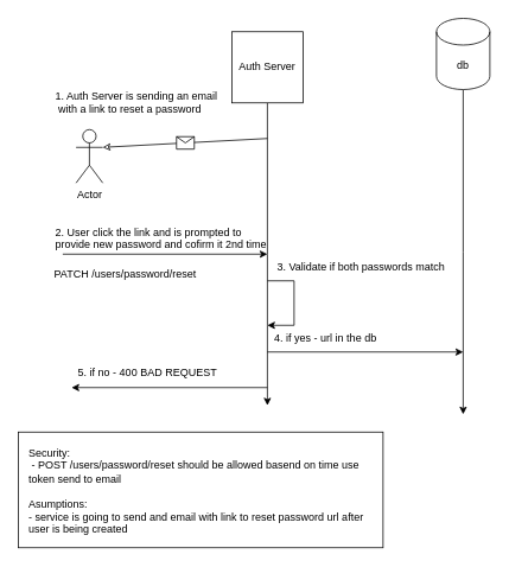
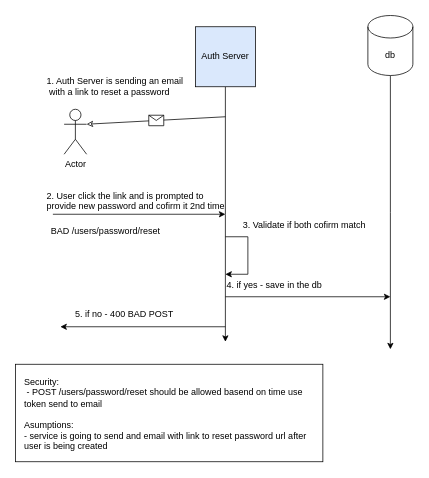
- <mxCell id="4" value="Auth Server" style="whiteSpace=wrap;html=1;aspect=fixed;" vertex="1" parent="1"><mxGeometry x="260" y="35" width="80" height="80" as="geometry" /></mxCell>
+ <mxCell id="4" value="Auth Server" style="whiteSpace=wrap;html=1;aspect=fixed;fillColor=#dae8fc;" vertex="1" parent="1"><mxGeometry x="260" y="35" width="80" height="80" as="geometry" /></mxCell>
- <mxCell id="14" value="3. Validate if both passwords match" style="text;html=1;align=center;verticalAlign=middle;resizable=0;points=[];autosize=1;strokeColor=none;fillColor=none;" vertex="1" parent="1"><mxGeometry x="300" y="285" width="210" height="30" as="geometry" /></mxCell>
+ <mxCell id="14" value="3. Validate if both cofirm match" style="text;html=1;align=center;verticalAlign=middle;resizable=0;points=[];autosize=1;strokeColor=none;fillColor=none;" vertex="1" parent="1"><mxGeometry x="300" y="285" width="210" height="30" as="geometry" /></mxCell>
- <mxCell id="10" value="PATCH /users/password/reset&lt;div&gt;&lt;br&gt;&lt;/div&gt;" style="text;html=1;align=center;verticalAlign=middle;resizable=0;points=[];autosize=1;strokeColor=none;fillColor=none;" vertex="1" parent="1"><mxGeometry x="50" y="295" width="180" height="40" as="geometry" /></mxCell>
+ <mxCell id="10" value="BAD /users/password/reset&lt;div&gt;&lt;br&gt;&lt;/div&gt;" style="text;html=1;align=center;verticalAlign=middle;resizable=0;points=[];autosize=1;strokeColor=none;fillColor=none;" vertex="1" parent="1"><mxGeometry x="50" y="295" width="180" height="40" as="geometry" /></mxCell>
- <mxCell id="16" value="4. if yes - url in the db" style="text;html=1;align=center;verticalAlign=middle;resizable=0;points=[];autosize=1;strokeColor=none;fillColor=none;" vertex="1" parent="1"><mxGeometry x="290" y="365" width="150" height="30" as="geometry" /></mxCell>
+ <mxCell id="16" value="4. if yes - save in the db" style="text;html=1;align=center;verticalAlign=middle;resizable=0;points=[];autosize=1;strokeColor=none;fillColor=none;" vertex="1" parent="1"><mxGeometry x="290" y="365" width="150" height="30" as="geometry" /></mxCell>
- <mxCell id="18" value="5. if no - 400 BAD REQUEST" style="text;html=1;align=center;verticalAlign=middle;resizable=0;points=[];autosize=1;strokeColor=none;fillColor=none;" vertex="1" parent="1"><mxGeometry x="75" y="403" width="180" height="30" as="geometry" /></mxCell>
+ <mxCell id="18" value="5. if no - 400 BAD POST" style="text;html=1;align=center;verticalAlign=middle;resizable=0;points=[];autosize=1;strokeColor=none;fillColor=none;" vertex="1" parent="1"><mxGeometry x="75" y="403" width="180" height="30" as="geometry" /></mxCell>
